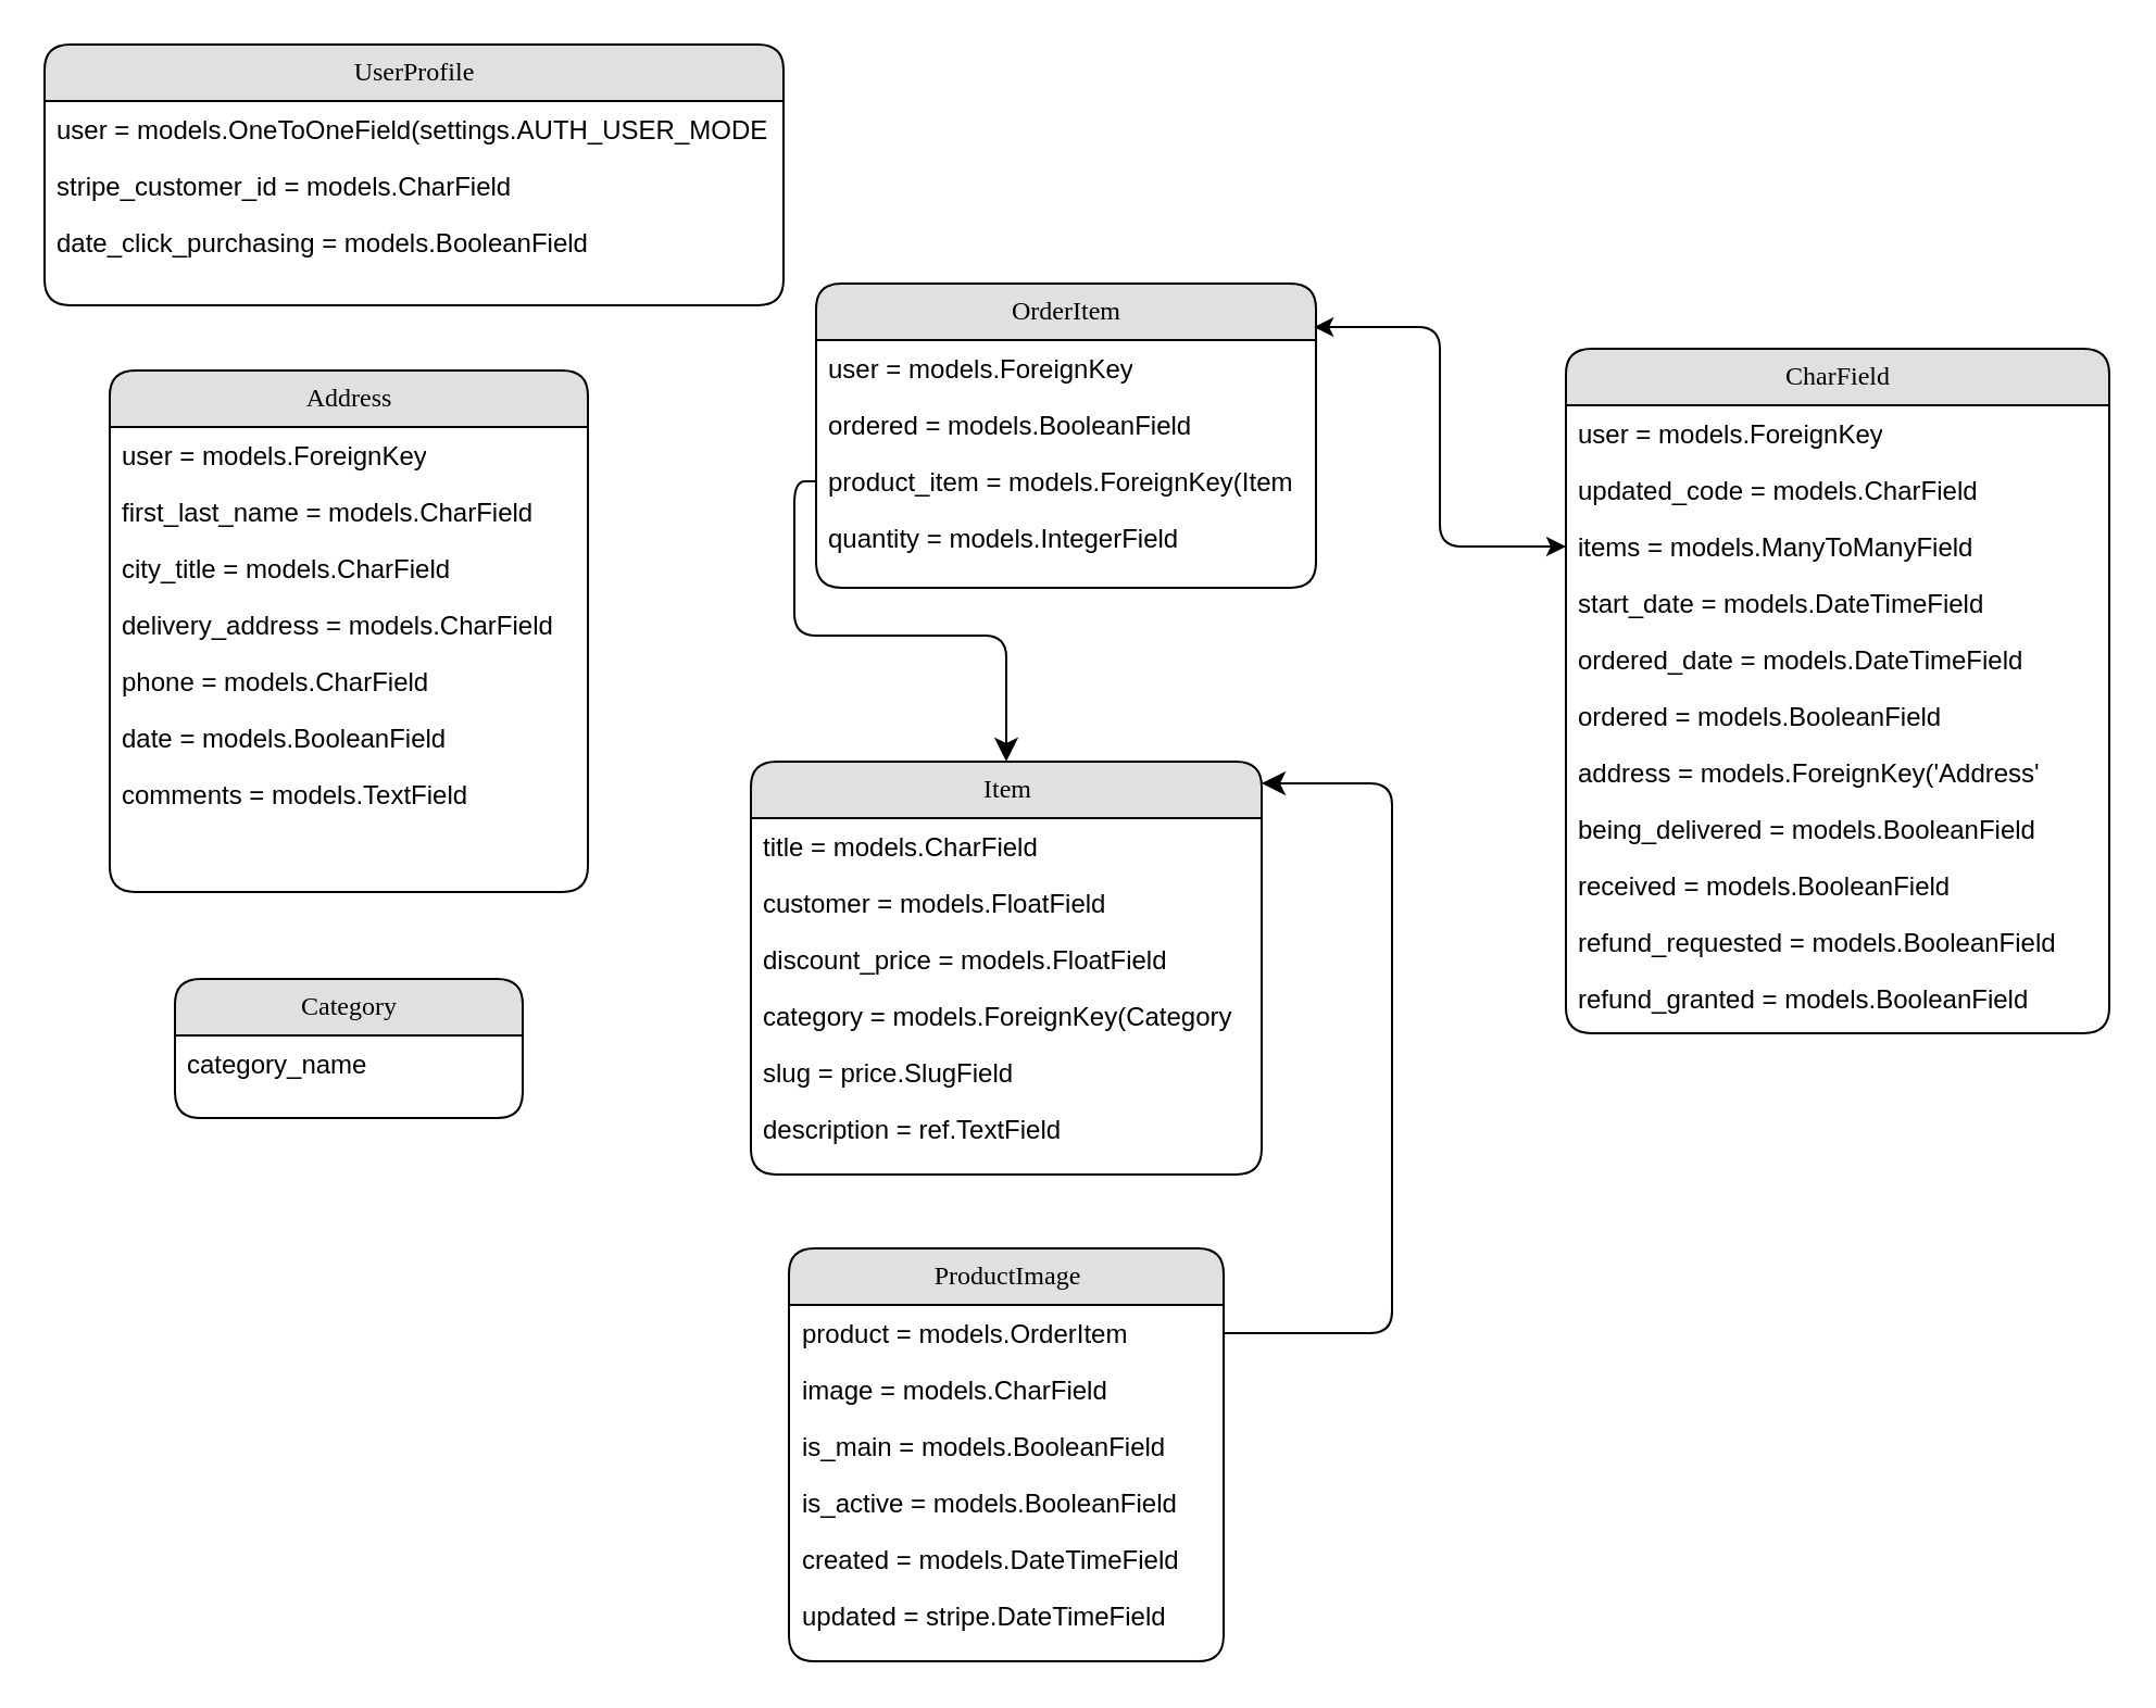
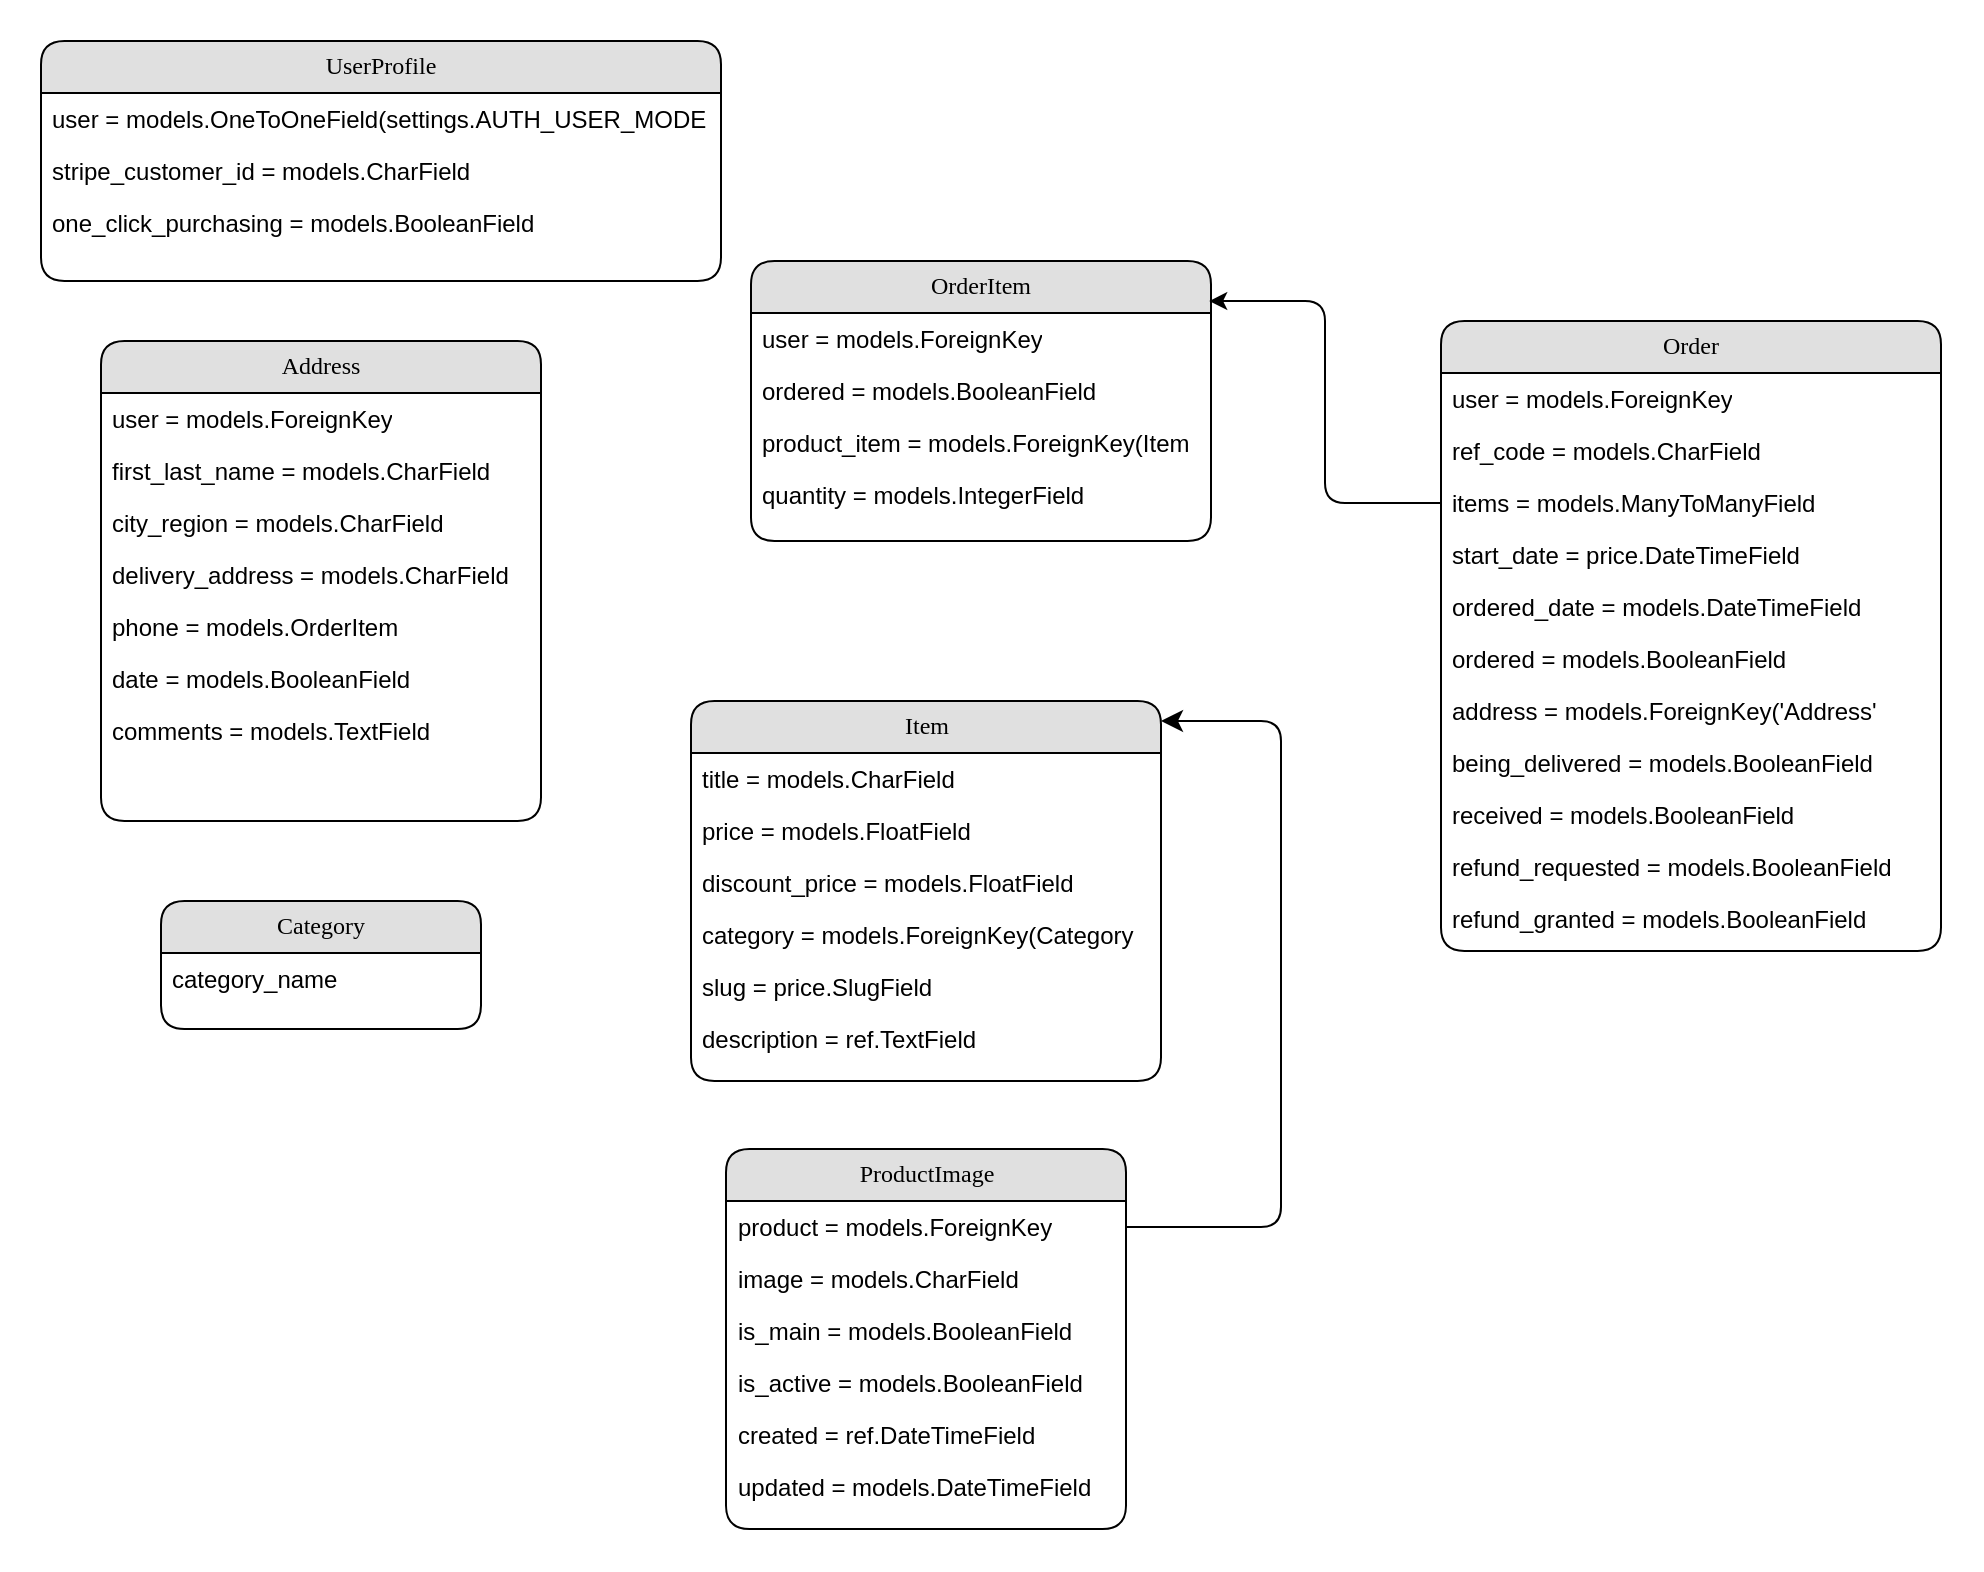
- <mxCell id="5" value="date_click_purchasing = models.BooleanField" style="text;html=1;strokeColor=none;fillColor=none;spacingLeft=4;spacingRight=4;whiteSpace=wrap;overflow=hidden;rotatable=0;points=[[0,0.5],[1,0.5]];portConstraint=eastwest;" parent="2" vertex="1"><mxGeometry y="78" width="340" height="26" as="geometry" /></mxCell>
+ <mxCell id="5" value="one_click_purchasing = models.BooleanField" style="text;html=1;strokeColor=none;fillColor=none;spacingLeft=4;spacingRight=4;whiteSpace=wrap;overflow=hidden;rotatable=0;points=[[0,0.5],[1,0.5]];portConstraint=eastwest;" parent="2" vertex="1"><mxGeometry y="78" width="340" height="26" as="geometry" /></mxCell>
- <mxCell id="37" value="CharField" style="swimlane;html=1;fontStyle=0;childLayout=stackLayout;horizontal=1;startSize=26;fillColor=#e0e0e0;horizontalStack=0;resizeParent=1;resizeLast=0;collapsible=1;marginBottom=0;swimlaneFillColor=#ffffff;align=center;rounded=1;shadow=0;comic=0;labelBackgroundColor=none;strokeWidth=1;fontFamily=Verdana;fontSize=12" vertex="1" parent="1"><mxGeometry x="720" y="160" width="250" height="315" as="geometry" /></mxCell>
+ <mxCell id="37" value="Order" style="swimlane;html=1;fontStyle=0;childLayout=stackLayout;horizontal=1;startSize=26;fillColor=#e0e0e0;horizontalStack=0;resizeParent=1;resizeLast=0;collapsible=1;marginBottom=0;swimlaneFillColor=#ffffff;align=center;rounded=1;shadow=0;comic=0;labelBackgroundColor=none;strokeWidth=1;fontFamily=Verdana;fontSize=12" vertex="1" parent="1"><mxGeometry x="720" y="160" width="250" height="315" as="geometry" /></mxCell>
- <mxCell id="39" value="updated_code = models.CharField" style="text;html=1;strokeColor=none;fillColor=none;spacingLeft=4;spacingRight=4;whiteSpace=wrap;overflow=hidden;rotatable=0;points=[[0,0.5],[1,0.5]];portConstraint=eastwest;" vertex="1" parent="37"><mxGeometry y="52" width="250" height="26" as="geometry" /></mxCell>
+ <mxCell id="39" value="ref_code = models.CharField" style="text;html=1;strokeColor=none;fillColor=none;spacingLeft=4;spacingRight=4;whiteSpace=wrap;overflow=hidden;rotatable=0;points=[[0,0.5],[1,0.5]];portConstraint=eastwest;" vertex="1" parent="37"><mxGeometry y="52" width="250" height="26" as="geometry" /></mxCell>
- <mxCell id="49" style="edgeStyle=elbowEdgeStyle;html=1;exitX=0.996;exitY=0.143;labelBackgroundColor=none;startFill=1;endFill=1;fontFamily=Verdana;fontSize=12;endArrow=classic;strokeColor=#000000;comic=0;shadow=0;startArrow=classic;exitDx=0;exitDy=0;exitPerimeter=0;entryX=0;entryY=0.5;entryDx=0;entryDy=0;" edge="1" parent="1" source="23" target="40"><mxGeometry relative="1" as="geometry"><mxPoint x="1050" y="330" as="targetPoint" /><mxPoint x="920" y="465" as="sourcePoint" /></mxGeometry></mxCell>
+ <mxCell id="49" style="edgeStyle=elbowEdgeStyle;html=1;exitX=0.996;exitY=0.143;labelBackgroundColor=none;startFill=1;endFill=1;fontFamily=Verdana;fontSize=12;endArrow=none;strokeColor=#000000;comic=0;shadow=0;startArrow=classic;exitDx=0;exitDy=0;exitPerimeter=0;entryX=0;entryY=0.5;entryDx=0;entryDy=0;" edge="1" parent="1" source="23" target="40"><mxGeometry relative="1" as="geometry"><mxPoint x="1050" y="330" as="targetPoint" /><mxPoint x="920" y="465" as="sourcePoint" /></mxGeometry></mxCell>
- <mxCell id="9" value="city_title = models.CharField" style="text;html=1;strokeColor=none;fillColor=none;spacingLeft=4;spacingRight=4;whiteSpace=wrap;overflow=hidden;rotatable=0;points=[[0,0.5],[1,0.5]];portConstraint=eastwest;" parent="6" vertex="1"><mxGeometry y="78" width="220" height="26" as="geometry" /></mxCell>
+ <mxCell id="9" value="city_region = models.CharField" style="text;html=1;strokeColor=none;fillColor=none;spacingLeft=4;spacingRight=4;whiteSpace=wrap;overflow=hidden;rotatable=0;points=[[0,0.5],[1,0.5]];portConstraint=eastwest;" parent="6" vertex="1"><mxGeometry y="78" width="220" height="26" as="geometry" /></mxCell>
- <mxCell id="41" value="start_date = models.DateTimeField" style="text;html=1;strokeColor=none;fillColor=none;spacingLeft=4;spacingRight=4;whiteSpace=wrap;overflow=hidden;rotatable=0;points=[[0,0.5],[1,0.5]];portConstraint=eastwest;" vertex="1" parent="37"><mxGeometry y="104" width="250" height="26" as="geometry" /></mxCell>
+ <mxCell id="41" value="start_date = price.DateTimeField" style="text;html=1;strokeColor=none;fillColor=none;spacingLeft=4;spacingRight=4;whiteSpace=wrap;overflow=hidden;rotatable=0;points=[[0,0.5],[1,0.5]];portConstraint=eastwest;" vertex="1" parent="37"><mxGeometry y="104" width="250" height="26" as="geometry" /></mxCell>
- <mxCell id="35" style="edgeStyle=orthogonalEdgeStyle;html=1;labelBackgroundColor=none;startFill=0;startSize=8;endFill=1;endSize=8;fontFamily=Verdana;fontSize=12;exitX=0;exitY=0.5;exitDx=0;exitDy=0;entryX=0.5;entryY=0;entryDx=0;entryDy=0;" parent="1" source="26" edge="1" target="16"><mxGeometry relative="1" as="geometry"><mxPoint x="790" y="110" as="targetPoint" /><mxPoint x="450" y="259" as="sourcePoint" /></mxGeometry></mxCell>
- <mxCell id="11" value="phone = models.CharField" style="text;html=1;strokeColor=none;fillColor=none;spacingLeft=4;spacingRight=4;whiteSpace=wrap;overflow=hidden;rotatable=0;points=[[0,0.5],[1,0.5]];portConstraint=eastwest;" vertex="1" parent="6"><mxGeometry y="130" width="220" height="26" as="geometry" /></mxCell>
+ <mxCell id="11" value="phone = models.OrderItem" style="text;html=1;strokeColor=none;fillColor=none;spacingLeft=4;spacingRight=4;whiteSpace=wrap;overflow=hidden;rotatable=0;points=[[0,0.5],[1,0.5]];portConstraint=eastwest;" vertex="1" parent="6"><mxGeometry y="130" width="220" height="26" as="geometry" /></mxCell>
- <mxCell id="18" value="customer = models.FloatField" style="text;html=1;strokeColor=none;fillColor=none;spacingLeft=4;spacingRight=4;whiteSpace=wrap;overflow=hidden;rotatable=0;points=[[0,0.5],[1,0.5]];portConstraint=eastwest;" parent="16" vertex="1"><mxGeometry y="52" width="235" height="26" as="geometry" /></mxCell>
+ <mxCell id="18" value="price = models.FloatField" style="text;html=1;strokeColor=none;fillColor=none;spacingLeft=4;spacingRight=4;whiteSpace=wrap;overflow=hidden;rotatable=0;points=[[0,0.5],[1,0.5]];portConstraint=eastwest;" parent="16" vertex="1"><mxGeometry y="52" width="235" height="26" as="geometry" /></mxCell>
- <mxCell id="29" value="product = models.OrderItem" style="text;html=1;strokeColor=none;fillColor=none;spacingLeft=4;spacingRight=4;whiteSpace=wrap;overflow=hidden;rotatable=0;points=[[0,0.5],[1,0.5]];portConstraint=eastwest;" parent="28" vertex="1"><mxGeometry y="26" width="200" height="26" as="geometry" /></mxCell>
+ <mxCell id="29" value="product = models.ForeignKey" style="text;html=1;strokeColor=none;fillColor=none;spacingLeft=4;spacingRight=4;whiteSpace=wrap;overflow=hidden;rotatable=0;points=[[0,0.5],[1,0.5]];portConstraint=eastwest;" parent="28" vertex="1"><mxGeometry y="26" width="200" height="26" as="geometry" /></mxCell>
- <mxCell id="33" value="created = models.DateTimeField" style="text;html=1;strokeColor=none;fillColor=none;spacingLeft=4;spacingRight=4;whiteSpace=wrap;overflow=hidden;rotatable=0;points=[[0,0.5],[1,0.5]];portConstraint=eastwest;" vertex="1" parent="28"><mxGeometry y="130" width="200" height="26" as="geometry" /></mxCell>
+ <mxCell id="33" value="created = ref.DateTimeField" style="text;html=1;strokeColor=none;fillColor=none;spacingLeft=4;spacingRight=4;whiteSpace=wrap;overflow=hidden;rotatable=0;points=[[0,0.5],[1,0.5]];portConstraint=eastwest;" vertex="1" parent="28"><mxGeometry y="130" width="200" height="26" as="geometry" /></mxCell>
- <mxCell id="34" value="updated = stripe.DateTimeField" style="text;html=1;strokeColor=none;fillColor=none;spacingLeft=4;spacingRight=4;whiteSpace=wrap;overflow=hidden;rotatable=0;points=[[0,0.5],[1,0.5]];portConstraint=eastwest;" vertex="1" parent="28"><mxGeometry y="156" width="200" height="26" as="geometry" /></mxCell>
+ <mxCell id="34" value="updated = models.DateTimeField" style="text;html=1;strokeColor=none;fillColor=none;spacingLeft=4;spacingRight=4;whiteSpace=wrap;overflow=hidden;rotatable=0;points=[[0,0.5],[1,0.5]];portConstraint=eastwest;" vertex="1" parent="28"><mxGeometry y="156" width="200" height="26" as="geometry" /></mxCell>
